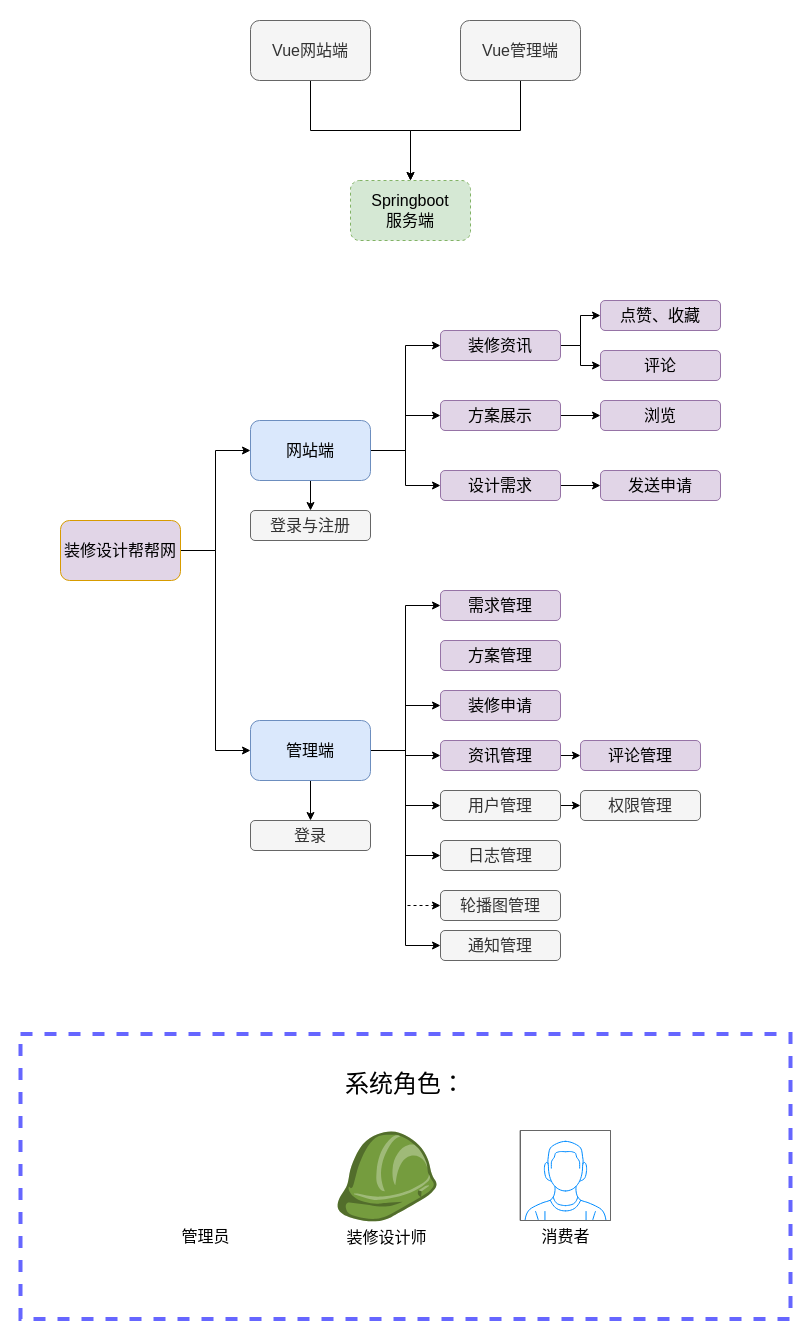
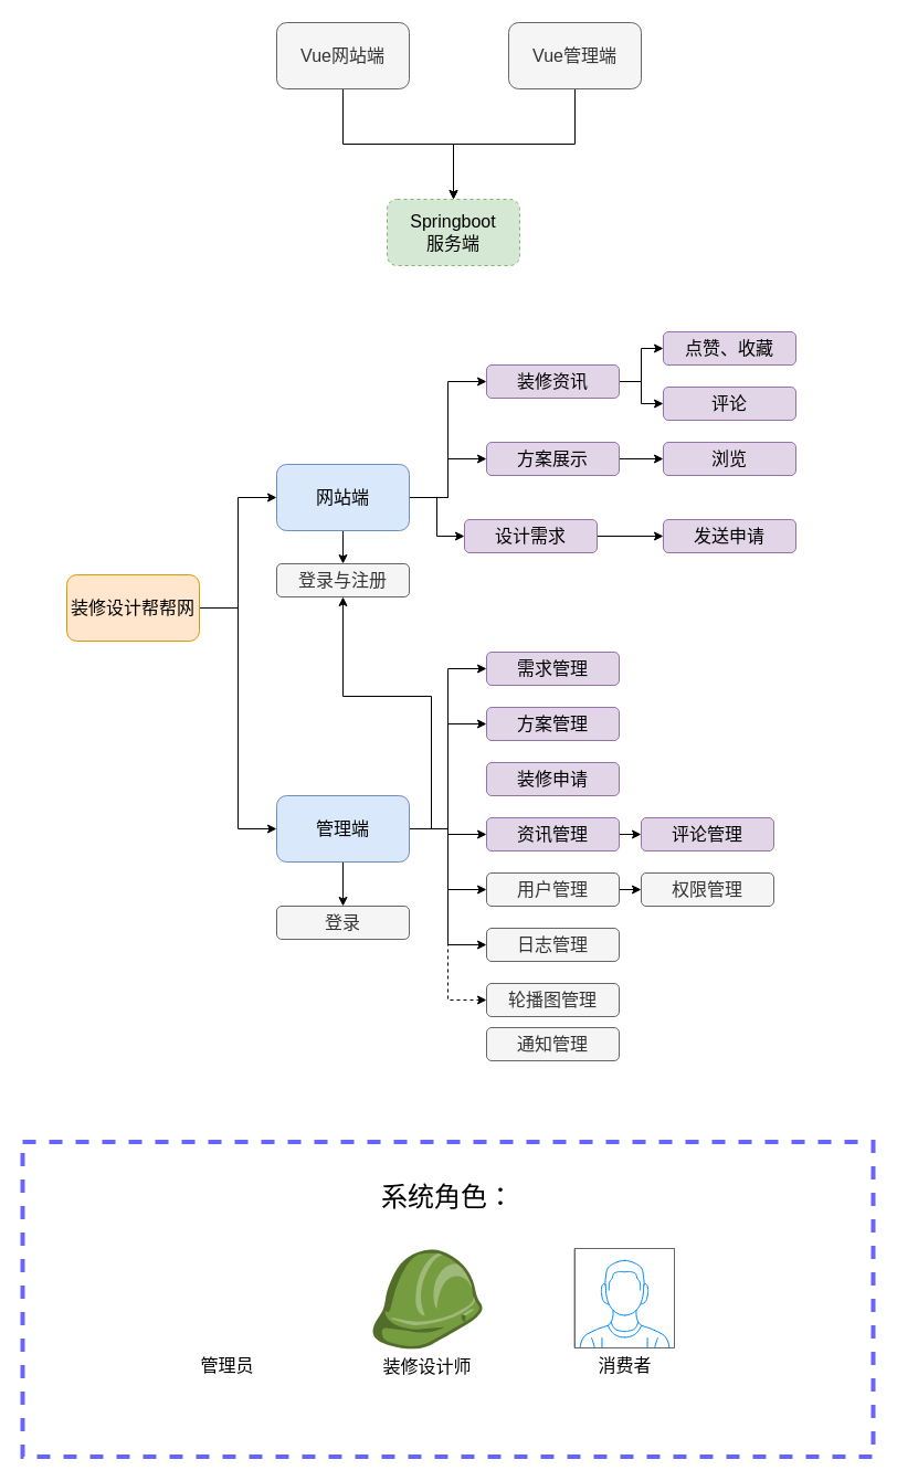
- <mxCell id="49" value="设计需求" style="rounded=1;whiteSpace=wrap;html=1;fillColor=#e1d5e7;strokeColor=#9673a6;fontSize=16;" vertex="1" parent="1"><mxGeometry x="440" y="470" width="120" height="30" as="geometry" /></mxCell>
+ <mxCell id="49" value="设计需求" style="rounded=1;whiteSpace=wrap;html=1;fillColor=#e1d5e7;strokeColor=#9673a6;fontSize=16;" vertex="1" parent="1"><mxGeometry x="420" y="470" width="120" height="30" as="geometry" /></mxCell>
- <mxCell id="4" value="装修设计帮帮网" style="rounded=1;whiteSpace=wrap;html=1;fillColor=#e1d5e7;strokeColor=#d79b00;fontSize=16;" vertex="1" parent="1"><mxGeometry x="60" y="520" width="120" height="60" as="geometry" /></mxCell>
+ <mxCell id="4" value="装修设计帮帮网" style="rounded=1;whiteSpace=wrap;html=1;fillColor=#ffe6cc;strokeColor=#d79b00;fontSize=16;" vertex="1" parent="1"><mxGeometry x="60" y="520" width="120" height="60" as="geometry" /></mxCell>
+ <mxCell id="16" style="edgeStyle=orthogonalEdgeStyle;rounded=0;orthogonalLoop=1;jettySize=auto;html=1;exitX=1;exitY=0.5;exitDx=0;exitDy=0;entryX=0;entryY=0.5;entryDx=0;entryDy=0;fontSize=16;" edge="1" parent="1" source="24" target="32"><mxGeometry relative="1" as="geometry" /></mxCell>
- <mxCell id="17" style="edgeStyle=orthogonalEdgeStyle;rounded=0;orthogonalLoop=1;jettySize=auto;html=1;exitX=1;exitY=0.5;exitDx=0;exitDy=0;entryX=0;entryY=0.5;entryDx=0;entryDy=0;fontSize=16;" edge="1" parent="1" source="24" target="34"><mxGeometry relative="1" as="geometry" /></mxCell>
- <mxCell id="22" style="edgeStyle=orthogonalEdgeStyle;rounded=0;orthogonalLoop=1;jettySize=auto;html=1;exitX=1;exitY=0.5;exitDx=0;exitDy=0;entryX=0;entryY=0.5;entryDx=0;entryDy=0;fontSize=16;" edge="1" parent="1" source="24" target="36"><mxGeometry relative="1" as="geometry" /></mxCell>
+ <mxCell id="22" style="edgeStyle=orthogonalEdgeStyle;rounded=0;orthogonalLoop=1;jettySize=auto;html=1;exitX=1;exitY=0.5;exitDx=0;exitDy=0;fontSize=16;" edge="1" parent="1" source="24" target="42"><mxGeometry relative="1" as="geometry" /></mxCell>
